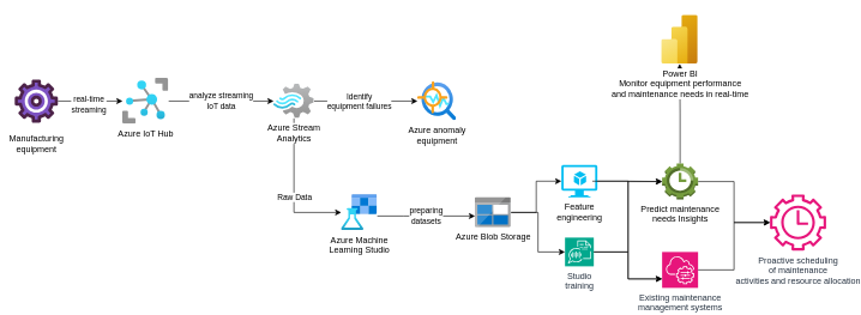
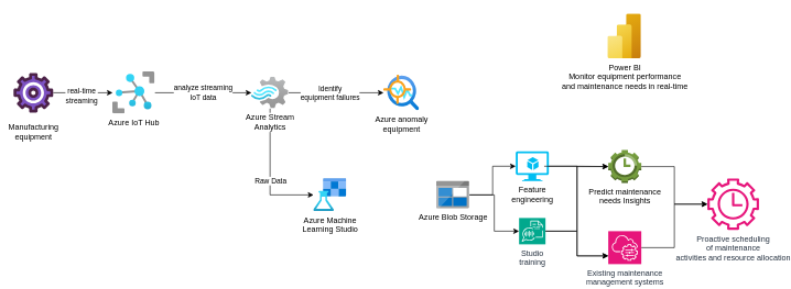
- <mxCell id="23" style="edgeStyle=orthogonalEdgeStyle;rounded=0;orthogonalLoop=1;jettySize=auto;html=1;" edge="1" parent="1" source="24" target="31"><mxGeometry relative="1" as="geometry" /></mxCell>
- <mxCell id="14" value="preparing &lt;br&gt;datasets" style="edgeStyle=orthogonalEdgeStyle;rounded=0;orthogonalLoop=1;jettySize=auto;html=1;" edge="1" parent="1" source="15" target="16"><mxGeometry relative="1" as="geometry"><Array as="points"><mxPoint x="560" y="300" /><mxPoint x="560" y="300" /></Array></mxGeometry></mxCell>
